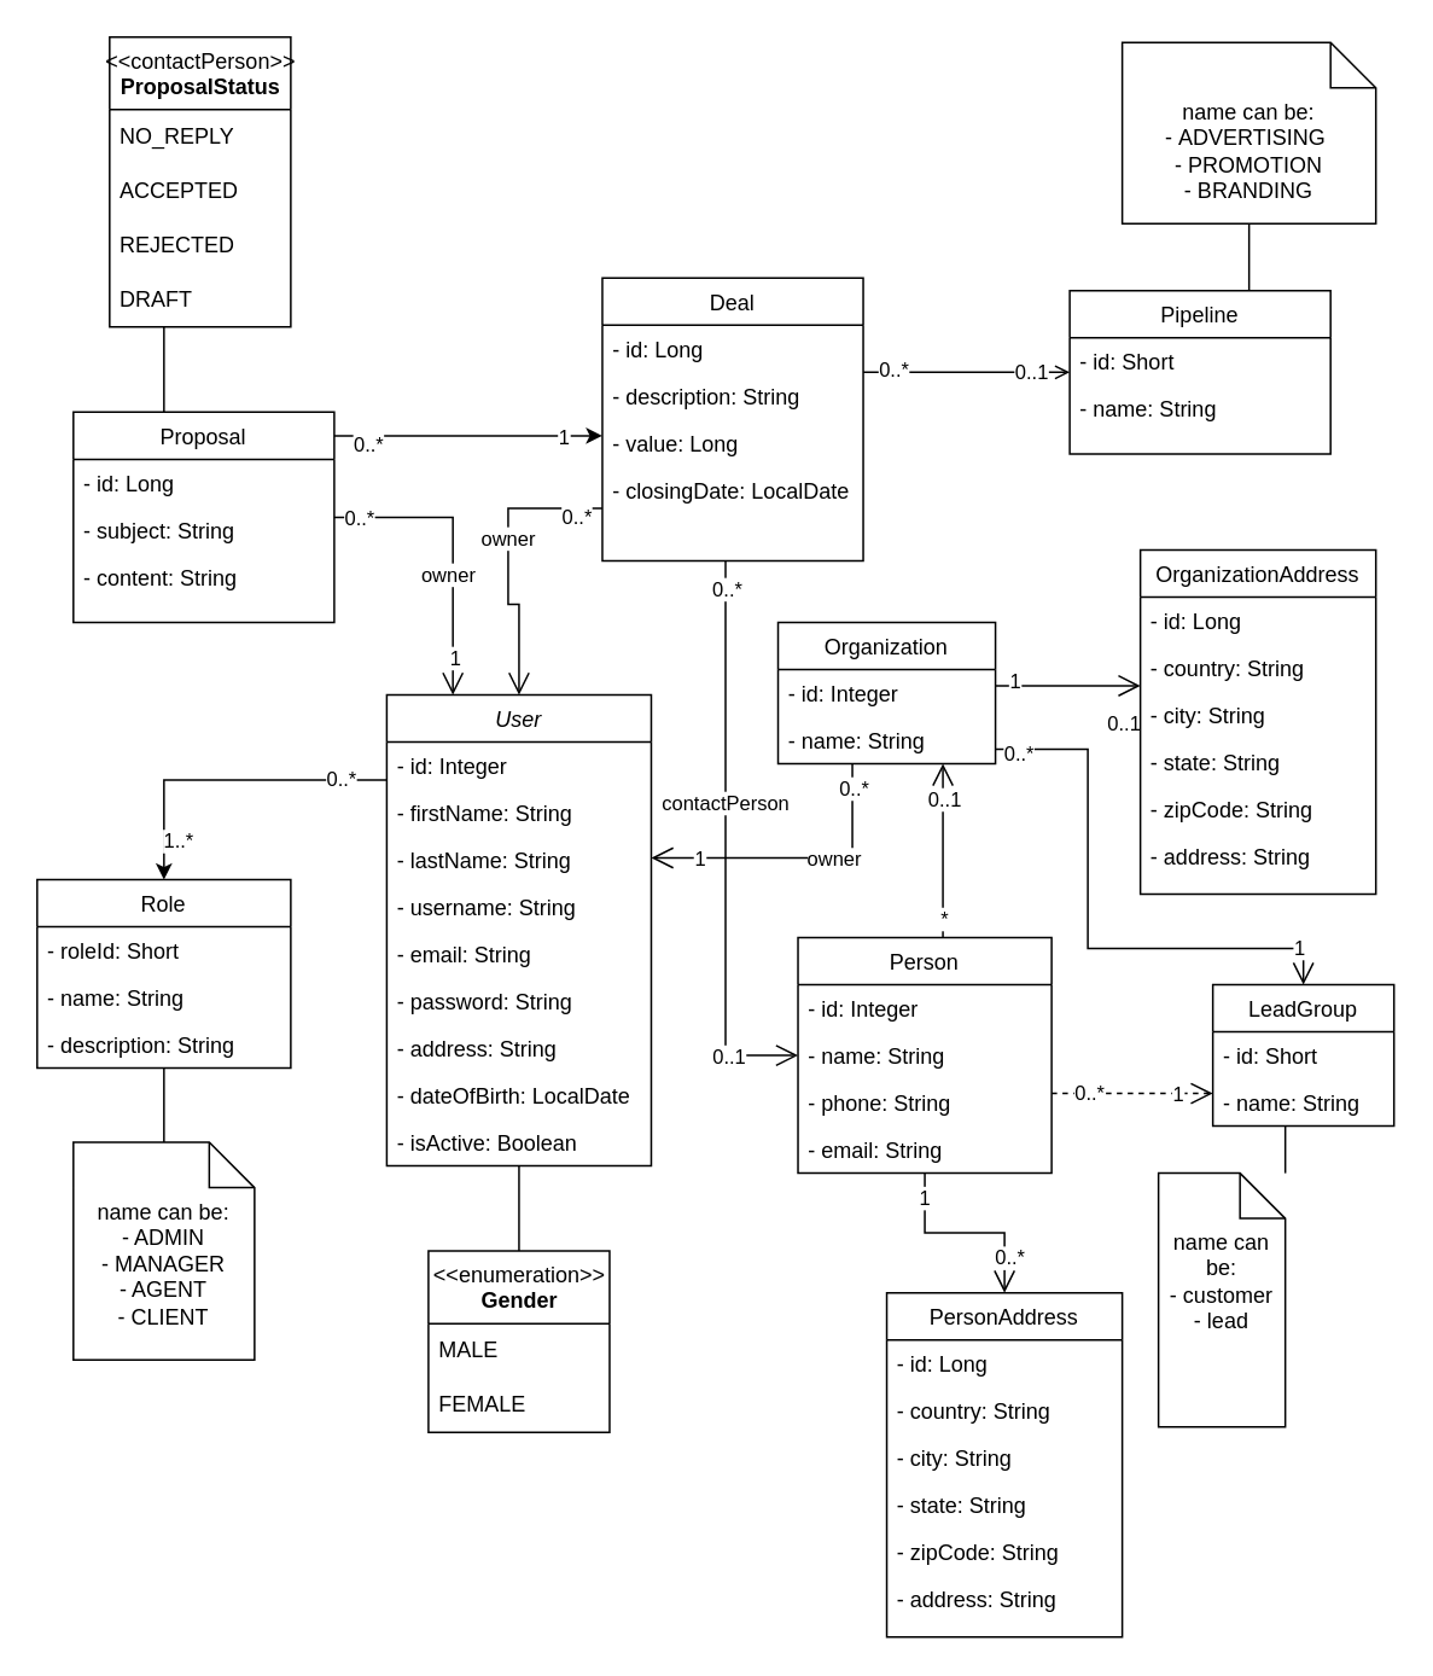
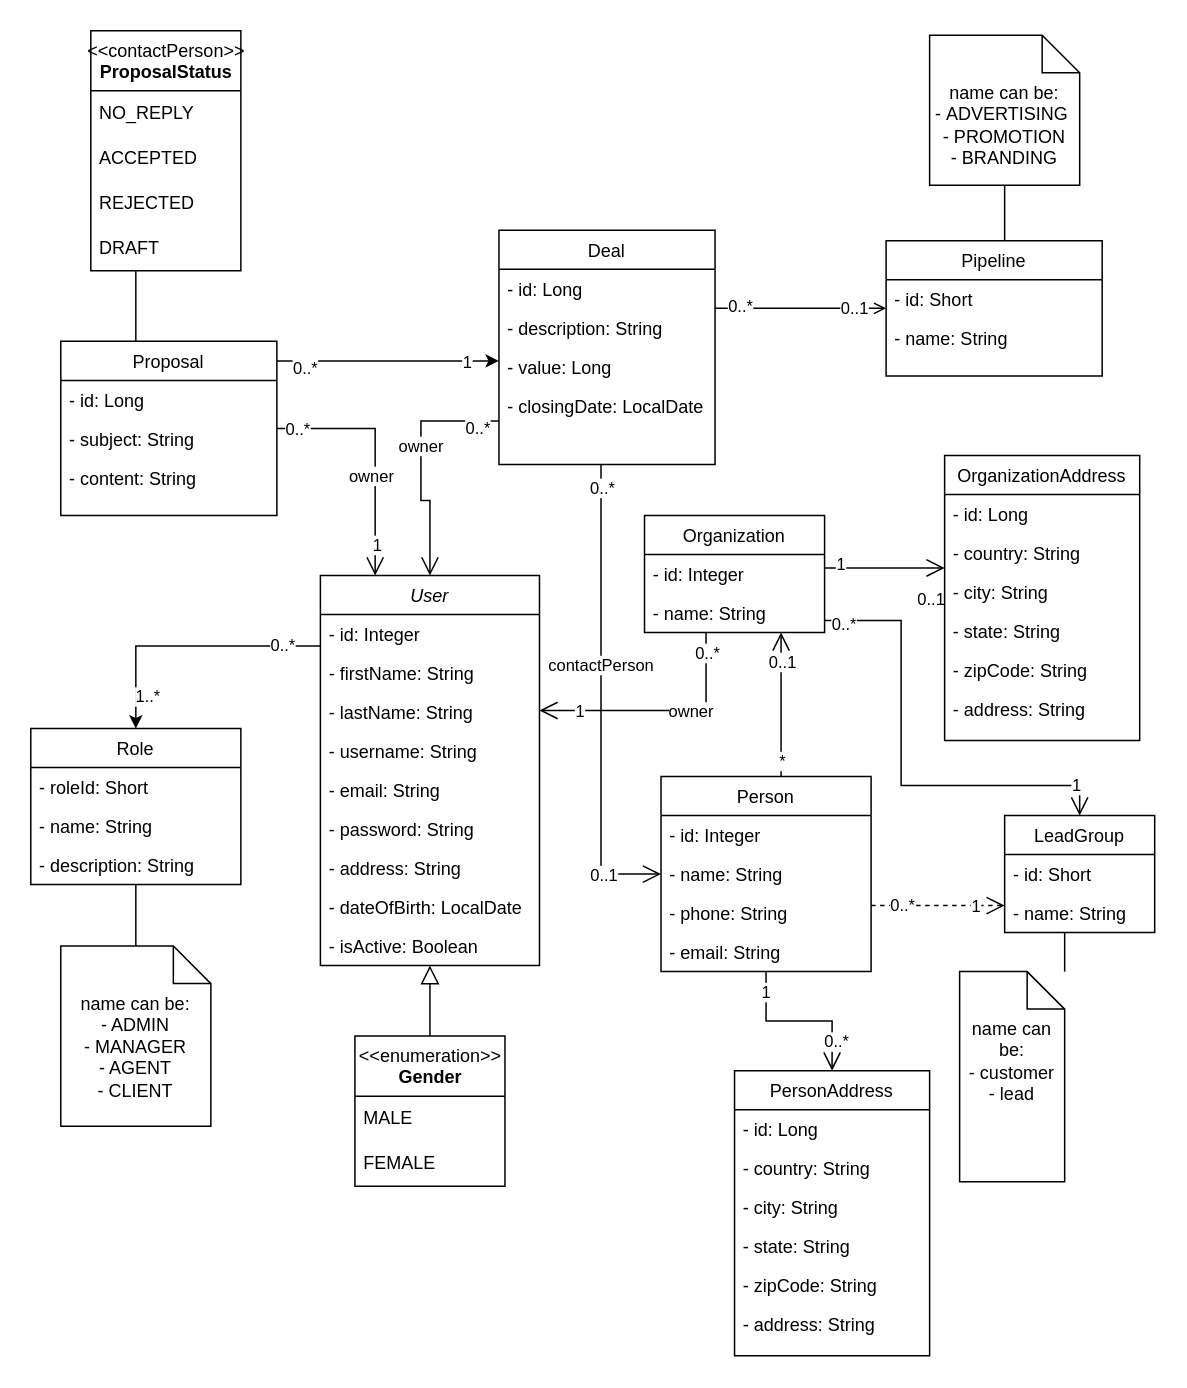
- <mxCell id="99" value="name can be:&lt;br&gt;-&amp;nbsp;&lt;span&gt;ADVERTISING&lt;/span&gt;&lt;span&gt;&amp;nbsp;&lt;/span&gt;&lt;span&gt;&lt;br&gt;&lt;/span&gt;- PROMOTION&lt;br&gt;- BRANDING" style="shape=note2;boundedLbl=1;whiteSpace=wrap;html=1;size=25;verticalAlign=top;align=center;" parent="1" vertex="1"><mxGeometry x="619" y="23" width="140" height="100" as="geometry" /></mxCell>
+ <mxCell id="99" value="name can be:&lt;br&gt;-&amp;nbsp;&lt;span&gt;ADVERTISING&lt;/span&gt;&lt;span&gt;&amp;nbsp;&lt;/span&gt;&lt;span&gt;&lt;br&gt;&lt;/span&gt;- PROMOTION&lt;br&gt;- BRANDING" style="shape=note2;boundedLbl=1;whiteSpace=wrap;html=1;size=25;verticalAlign=top;align=center;" parent="1" vertex="1"><mxGeometry x="619" y="23" width="100" height="100" as="geometry" /></mxCell>
- <mxCell id="58" style="edgeStyle=orthogonalEdgeStyle;rounded=0;orthogonalLoop=1;jettySize=auto;html=1;endArrow=none;endFill=0;endSize=10;" parent="1" source="59" target="5" edge="1"><mxGeometry relative="1" as="geometry"><Array as="points"><mxPoint x="286" y="660" /><mxPoint x="286" y="660" /></Array></mxGeometry></mxCell>
+ <mxCell id="58" style="edgeStyle=orthogonalEdgeStyle;rounded=0;orthogonalLoop=1;jettySize=auto;html=1;endArrow=block;endFill=0;endSize=10;" parent="1" source="59" target="5" edge="1"><mxGeometry relative="1" as="geometry"><Array as="points"><mxPoint x="286" y="660" /><mxPoint x="286" y="660" /></Array></mxGeometry></mxCell>
